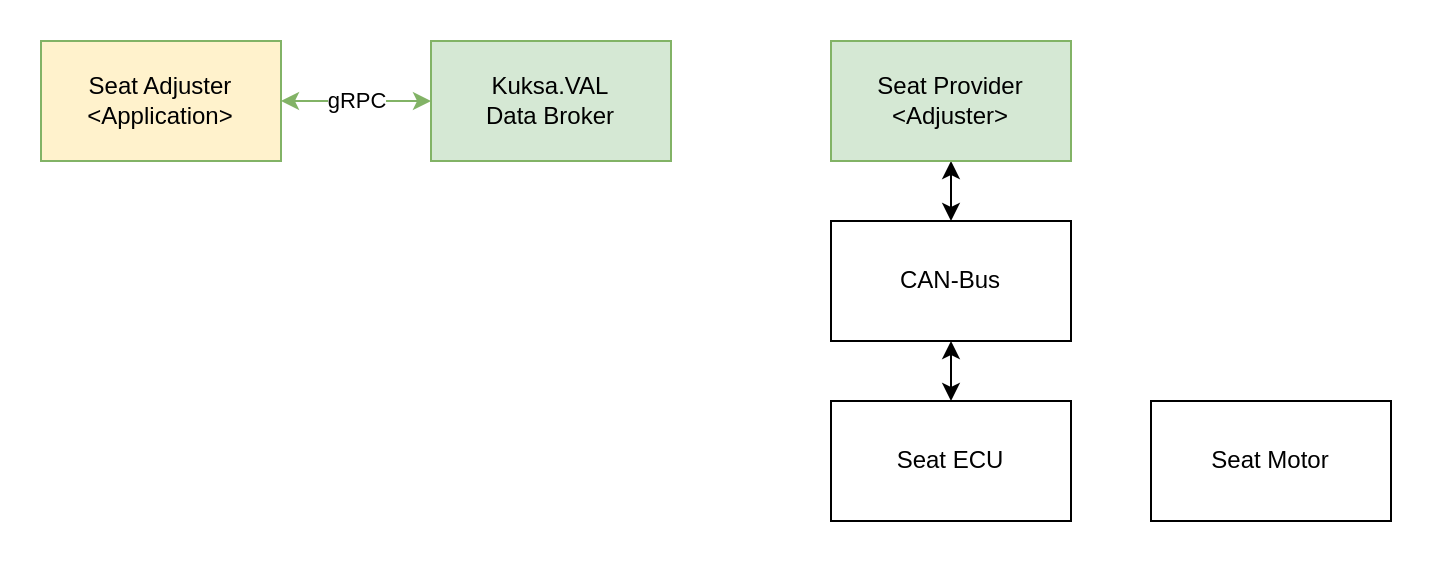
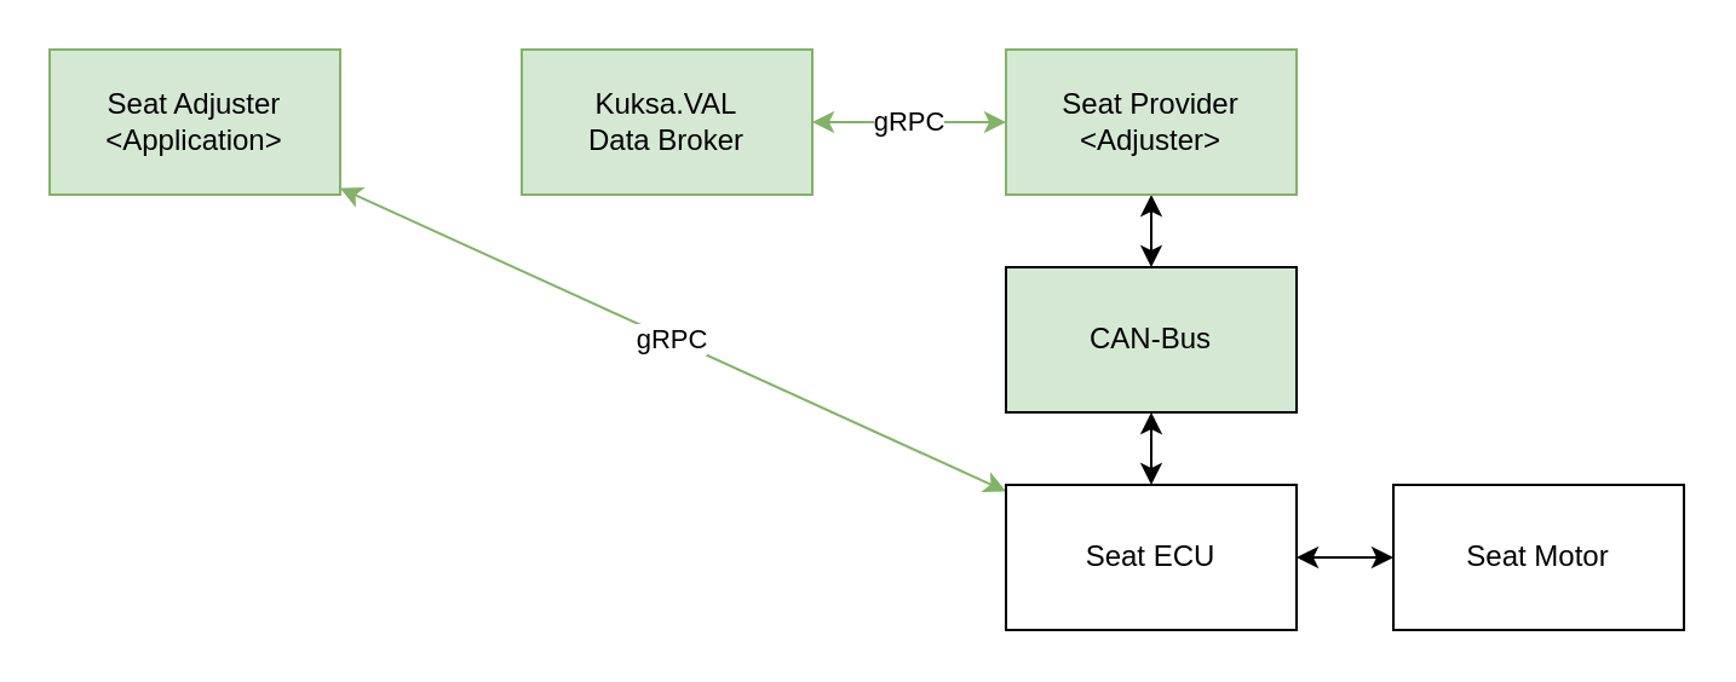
- <mxCell id="3" value="Seat Adjuster&lt;br&gt;&amp;lt;Application&amp;gt;" style="rounded=0;whiteSpace=wrap;html=1;fillColor=#fff2cc;strokeColor=#82b366;" parent="1" vertex="1"><mxGeometry x="20" y="20" width="120" height="60" as="geometry" /></mxCell>
+ <mxCell id="3" value="Seat Adjuster&lt;br&gt;&amp;lt;Application&amp;gt;" style="rounded=0;whiteSpace=wrap;html=1;fillColor=#d5e8d4;strokeColor=#82b366;" parent="1" vertex="1"><mxGeometry x="20" y="20" width="120" height="60" as="geometry" /></mxCell>
- <mxCell id="2" value="gRPC" style="edgeStyle=none;html=1;fillColor=#d5e8d4;strokeColor=#82b366;startArrow=classic;startFill=1;" parent="1" source="3" target="11" edge="1"><mxGeometry relative="1" as="geometry" /></mxCell>
+ <mxCell id="2" value="gRPC" style="edgeStyle=none;html=1;fillColor=#d5e8d4;strokeColor=#82b366;startArrow=classic;startFill=1;" parent="1" source="3" target="9" edge="1"><mxGeometry relative="1" as="geometry" /></mxCell>
+ <mxCell id="10" value="gRPC" style="edgeStyle=none;html=1;fillColor=#d5e8d4;strokeColor=#82b366;startArrow=classic;startFill=1;" parent="1" source="11" target="5" edge="1"><mxGeometry relative="1" as="geometry" /></mxCell>
- <mxCell id="7" value="CAN-Bus" style="rounded=0;whiteSpace=wrap;html=1;" parent="1" vertex="1"><mxGeometry x="415" y="110" width="120" height="60" as="geometry" /></mxCell>
+ <mxCell id="7" value="CAN-Bus" style="rounded=0;whiteSpace=wrap;html=1;fillColor=#d5e8d4;" parent="1" vertex="1"><mxGeometry x="415" y="110" width="120" height="60" as="geometry" /></mxCell>
+ <mxCell id="8" style="edgeStyle=none;html=1;startArrow=classic;startFill=1;" parent="1" source="9" target="12" edge="1"><mxGeometry relative="1" as="geometry" /></mxCell>
